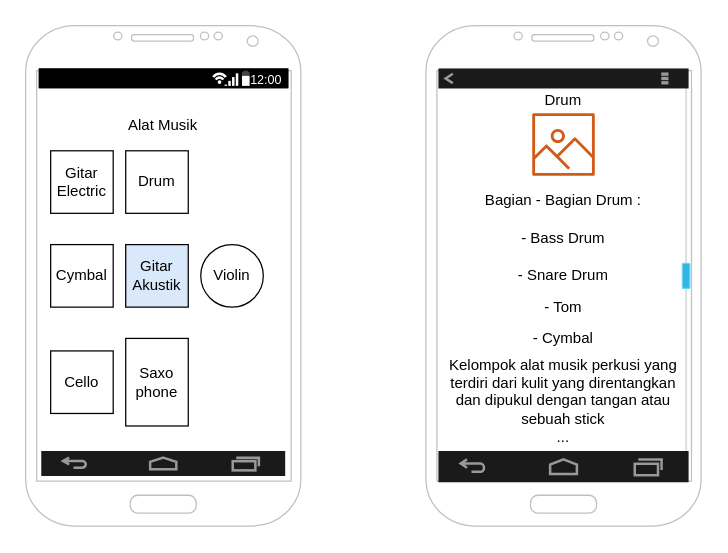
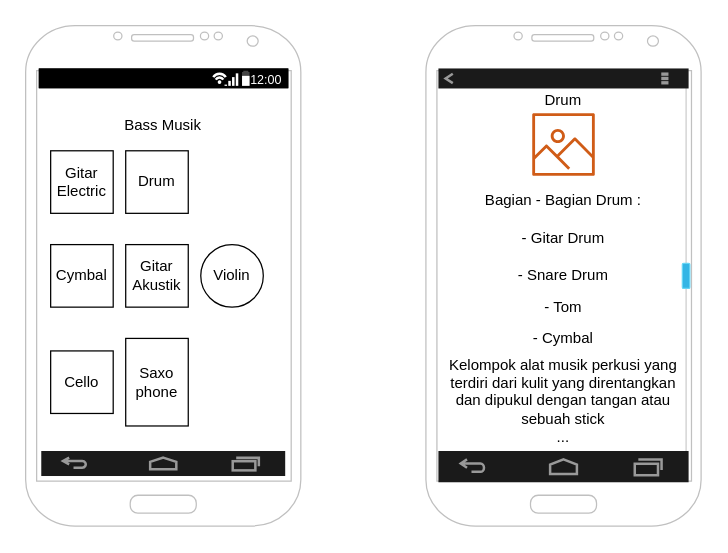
- <mxCell id="3" value="Alat Musik" style="text;html=1;strokeColor=none;fillColor=none;align=center;verticalAlign=middle;whiteSpace=wrap;rounded=0;" vertex="1" parent="1"><mxGeometry x="80" y="90" width="100" height="20" as="geometry" /></mxCell>
+ <mxCell id="3" value="Bass Musik" style="text;html=1;strokeColor=none;fillColor=none;align=center;verticalAlign=middle;whiteSpace=wrap;rounded=0;" vertex="1" parent="1"><mxGeometry x="80" y="90" width="100" height="20" as="geometry" /></mxCell>
- <mxCell id="17" value="- Bass Drum" style="text;html=1;strokeColor=none;fillColor=none;align=center;verticalAlign=middle;whiteSpace=wrap;rounded=0;" vertex="1" parent="1"><mxGeometry x="380" y="180" width="140" height="20" as="geometry" /></mxCell>
+ <mxCell id="17" value="- Gitar Drum" style="text;html=1;strokeColor=none;fillColor=none;align=center;verticalAlign=middle;whiteSpace=wrap;rounded=0;" vertex="1" parent="1"><mxGeometry x="380" y="180" width="140" height="20" as="geometry" /></mxCell>
- <mxCell id="7" value="Gitar&lt;br&gt;Akustik" style="whiteSpace=wrap;html=1;aspect=fixed;fillColor=#dae8fc;" vertex="1" parent="1"><mxGeometry x="100" y="195" width="50" height="50" as="geometry" /></mxCell>
+ <mxCell id="7" value="Gitar&lt;br&gt;Akustik" style="whiteSpace=wrap;html=1;aspect=fixed;" vertex="1" parent="1"><mxGeometry x="100" y="195" width="50" height="50" as="geometry" /></mxCell>
